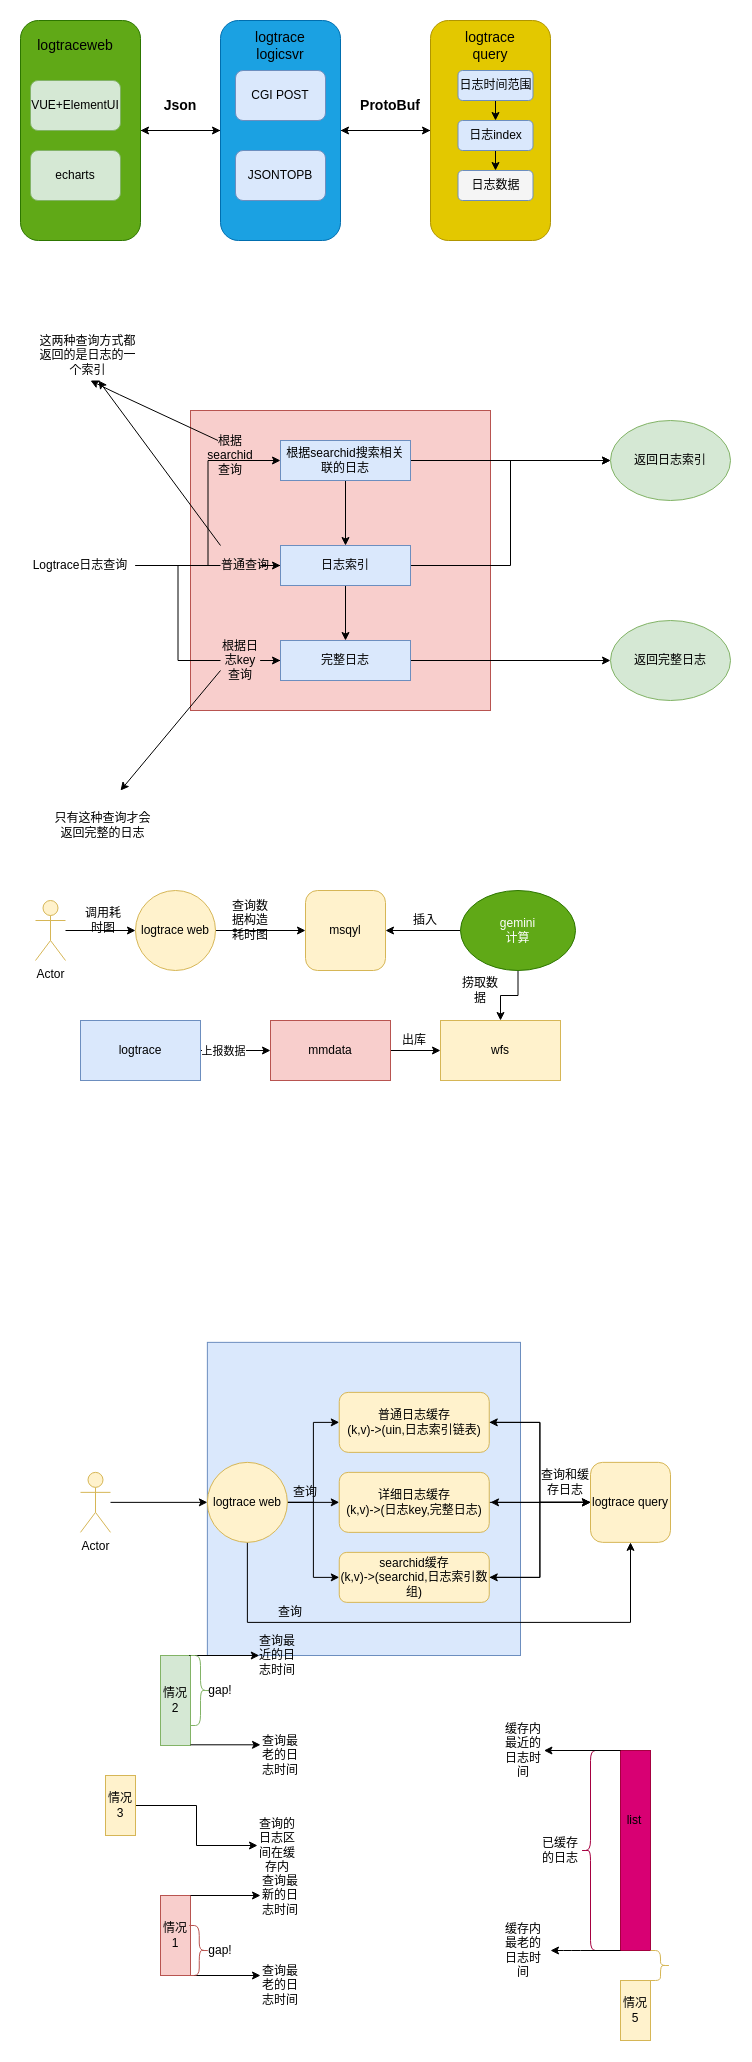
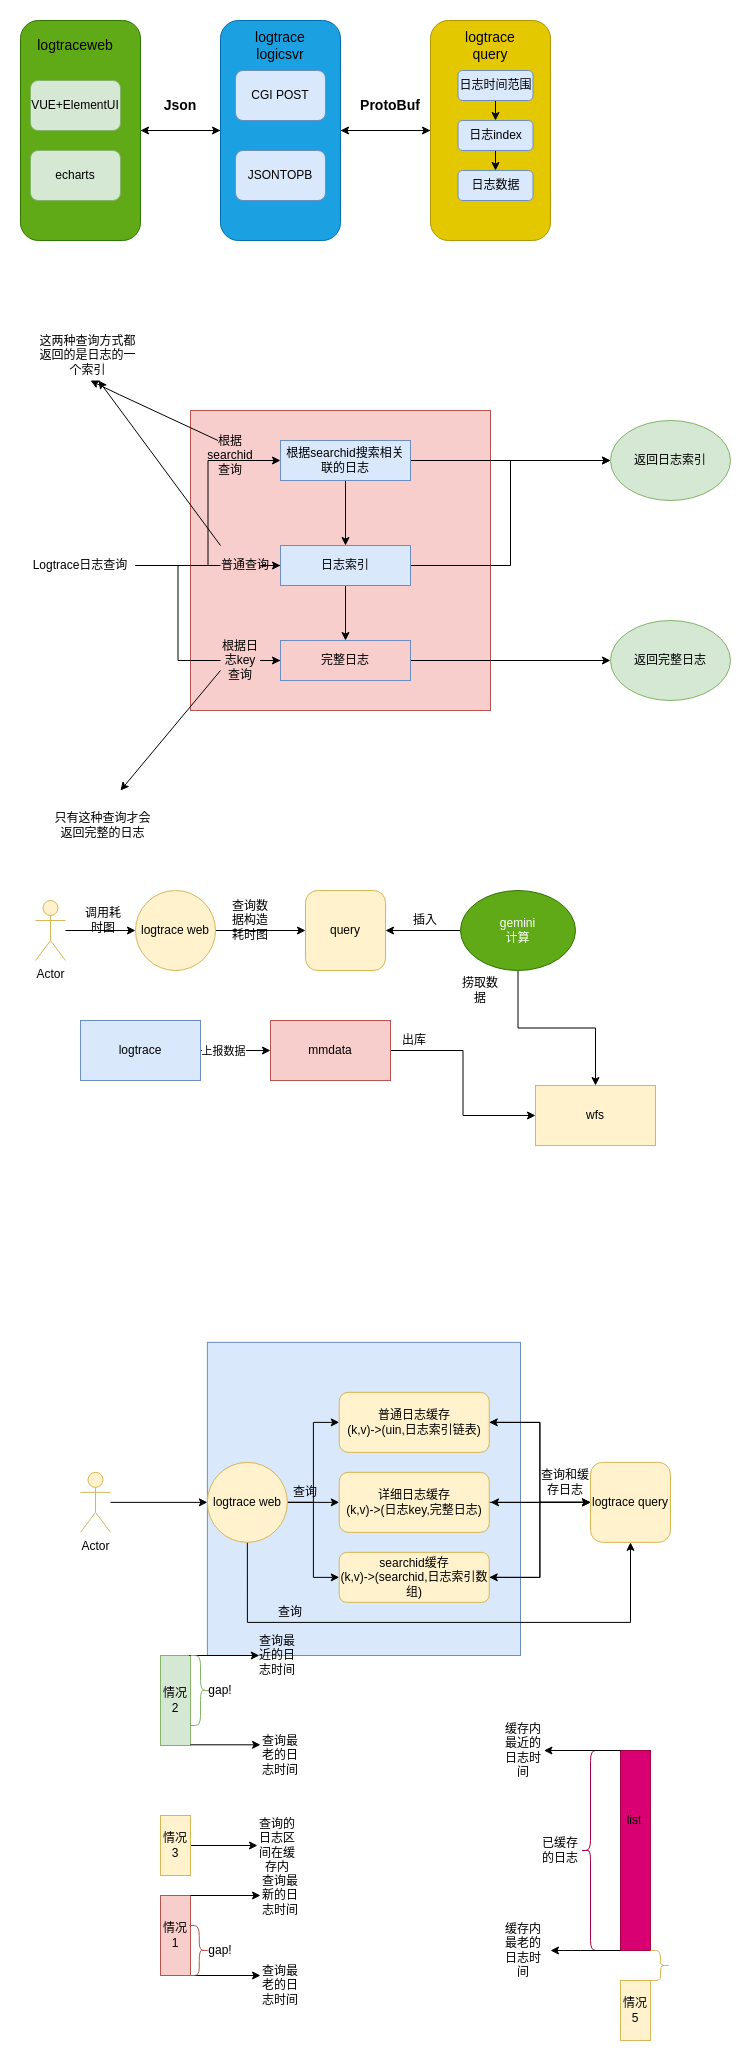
- <mxCell id="16" value="日志数据" style="rounded=1;whiteSpace=wrap;html=1;fillColor=#f5f5f5;strokeColor=#6c8ebf;" vertex="1" parent="1"><mxGeometry x="457.5" y="170" width="75" height="30" as="geometry" /></mxCell>
+ <mxCell id="16" value="日志数据" style="rounded=1;whiteSpace=wrap;html=1;fillColor=#dae8fc;strokeColor=#6c8ebf;" vertex="1" parent="1"><mxGeometry x="457.5" y="170" width="75" height="30" as="geometry" /></mxCell>
- <mxCell id="32" value="完整日志" style="rounded=0;whiteSpace=wrap;html=1;fillColor=#dae8fc;strokeColor=#6c8ebf;" vertex="1" parent="1"><mxGeometry x="280" y="640" width="130" height="40" as="geometry" /></mxCell>
+ <mxCell id="32" value="完整日志" style="rounded=0;whiteSpace=wrap;html=1;fillColor=#f8cecc;strokeColor=#6c8ebf;" vertex="1" parent="1"><mxGeometry x="280" y="640" width="130" height="40" as="geometry" /></mxCell>
- <mxCell id="107" value="msqyl" style="whiteSpace=wrap;html=1;aspect=fixed;rounded=1;shadow=0;strokeColor=#d6b656;strokeWidth=1;fillColor=#fff2cc;" vertex="1" parent="1"><mxGeometry x="305" y="890" width="80" height="80" as="geometry" /></mxCell>
+ <mxCell id="107" value="query" style="whiteSpace=wrap;html=1;aspect=fixed;rounded=1;shadow=0;strokeColor=#d6b656;strokeWidth=1;fillColor=#fff2cc;" vertex="1" parent="1"><mxGeometry x="305" y="890" width="80" height="80" as="geometry" /></mxCell>
- <mxCell id="101" value="wfs" style="rounded=0;whiteSpace=wrap;html=1;shadow=0;strokeColor=#d6b656;strokeWidth=1;fillColor=#fff2cc;" vertex="1" parent="1"><mxGeometry x="440" y="1020" width="120" height="60" as="geometry" /></mxCell>
+ <mxCell id="101" value="wfs" style="rounded=0;whiteSpace=wrap;html=1;shadow=0;strokeColor=#d6b656;strokeWidth=1;fillColor=#fff2cc;" vertex="1" parent="1"><mxGeometry x="535" y="1085" width="120" height="60" as="geometry" /></mxCell>
- <mxCell id="88" value="情况3" style="rounded=0;whiteSpace=wrap;html=1;shadow=0;strokeColor=#d6b656;strokeWidth=1;fillColor=#fff2cc;" vertex="1" parent="1"><mxGeometry x="105" y="1775" width="30" height="60" as="geometry" /></mxCell>
+ <mxCell id="88" value="情况3" style="rounded=0;whiteSpace=wrap;html=1;shadow=0;strokeColor=#d6b656;strokeWidth=1;fillColor=#fff2cc;" vertex="1" parent="1"><mxGeometry x="160" y="1815" width="30" height="60" as="geometry" /></mxCell>
